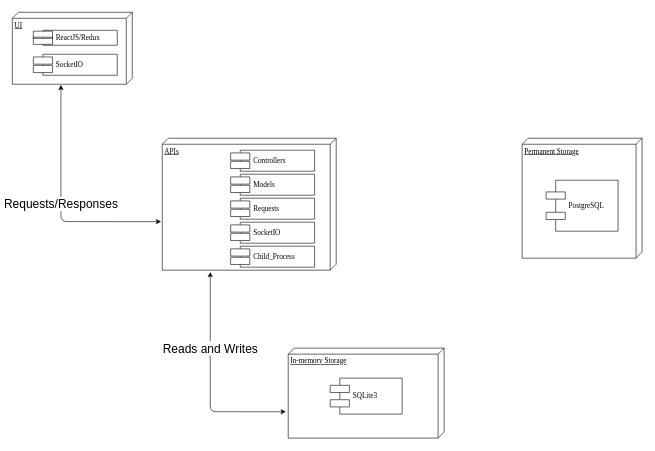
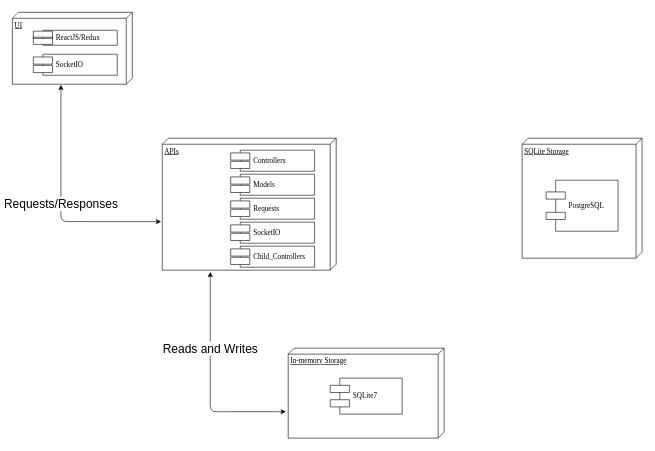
- <mxCell id="3" value="Permanent Storage" style="verticalAlign=top;align=left;spacingTop=8;spacingLeft=2;spacingRight=12;shape=cube;size=10;direction=south;fontStyle=4;html=1;rounded=0;shadow=0;comic=0;labelBackgroundColor=none;strokeWidth=1;fontFamily=Verdana;fontSize=12" parent="1" vertex="1"><mxGeometry x="870" y="230" width="200" height="200" as="geometry" /></mxCell>
+ <mxCell id="3" value="SQLite Storage" style="verticalAlign=top;align=left;spacingTop=8;spacingLeft=2;spacingRight=12;shape=cube;size=10;direction=south;fontStyle=4;html=1;rounded=0;shadow=0;comic=0;labelBackgroundColor=none;strokeWidth=1;fontFamily=Verdana;fontSize=12" parent="1" vertex="1"><mxGeometry x="870" y="230" width="200" height="200" as="geometry" /></mxCell>
- <mxCell id="5" value="Child_Process" style="shape=component;align=left;spacingLeft=36;rounded=0;shadow=0;comic=0;labelBackgroundColor=none;strokeWidth=1;fontFamily=Verdana;fontSize=12;html=1;" parent="1" vertex="1"><mxGeometry x="384" y="410" width="140" height="35" as="geometry" /></mxCell>
+ <mxCell id="5" value="Child_Controllers" style="shape=component;align=left;spacingLeft=36;rounded=0;shadow=0;comic=0;labelBackgroundColor=none;strokeWidth=1;fontFamily=Verdana;fontSize=12;html=1;" parent="1" vertex="1"><mxGeometry x="384" y="410" width="140" height="35" as="geometry" /></mxCell>
- <mxCell id="7" value="SQLite3" style="shape=component;align=left;spacingLeft=36;rounded=0;shadow=0;comic=0;labelBackgroundColor=none;strokeWidth=1;fontFamily=Verdana;fontSize=12;html=1;" parent="1" vertex="1"><mxGeometry x="550" y="630" width="120" height="60" as="geometry" /></mxCell>
+ <mxCell id="7" value="SQLite7" style="shape=component;align=left;spacingLeft=36;rounded=0;shadow=0;comic=0;labelBackgroundColor=none;strokeWidth=1;fontFamily=Verdana;fontSize=12;html=1;" parent="1" vertex="1"><mxGeometry x="550" y="630" width="120" height="60" as="geometry" /></mxCell>
